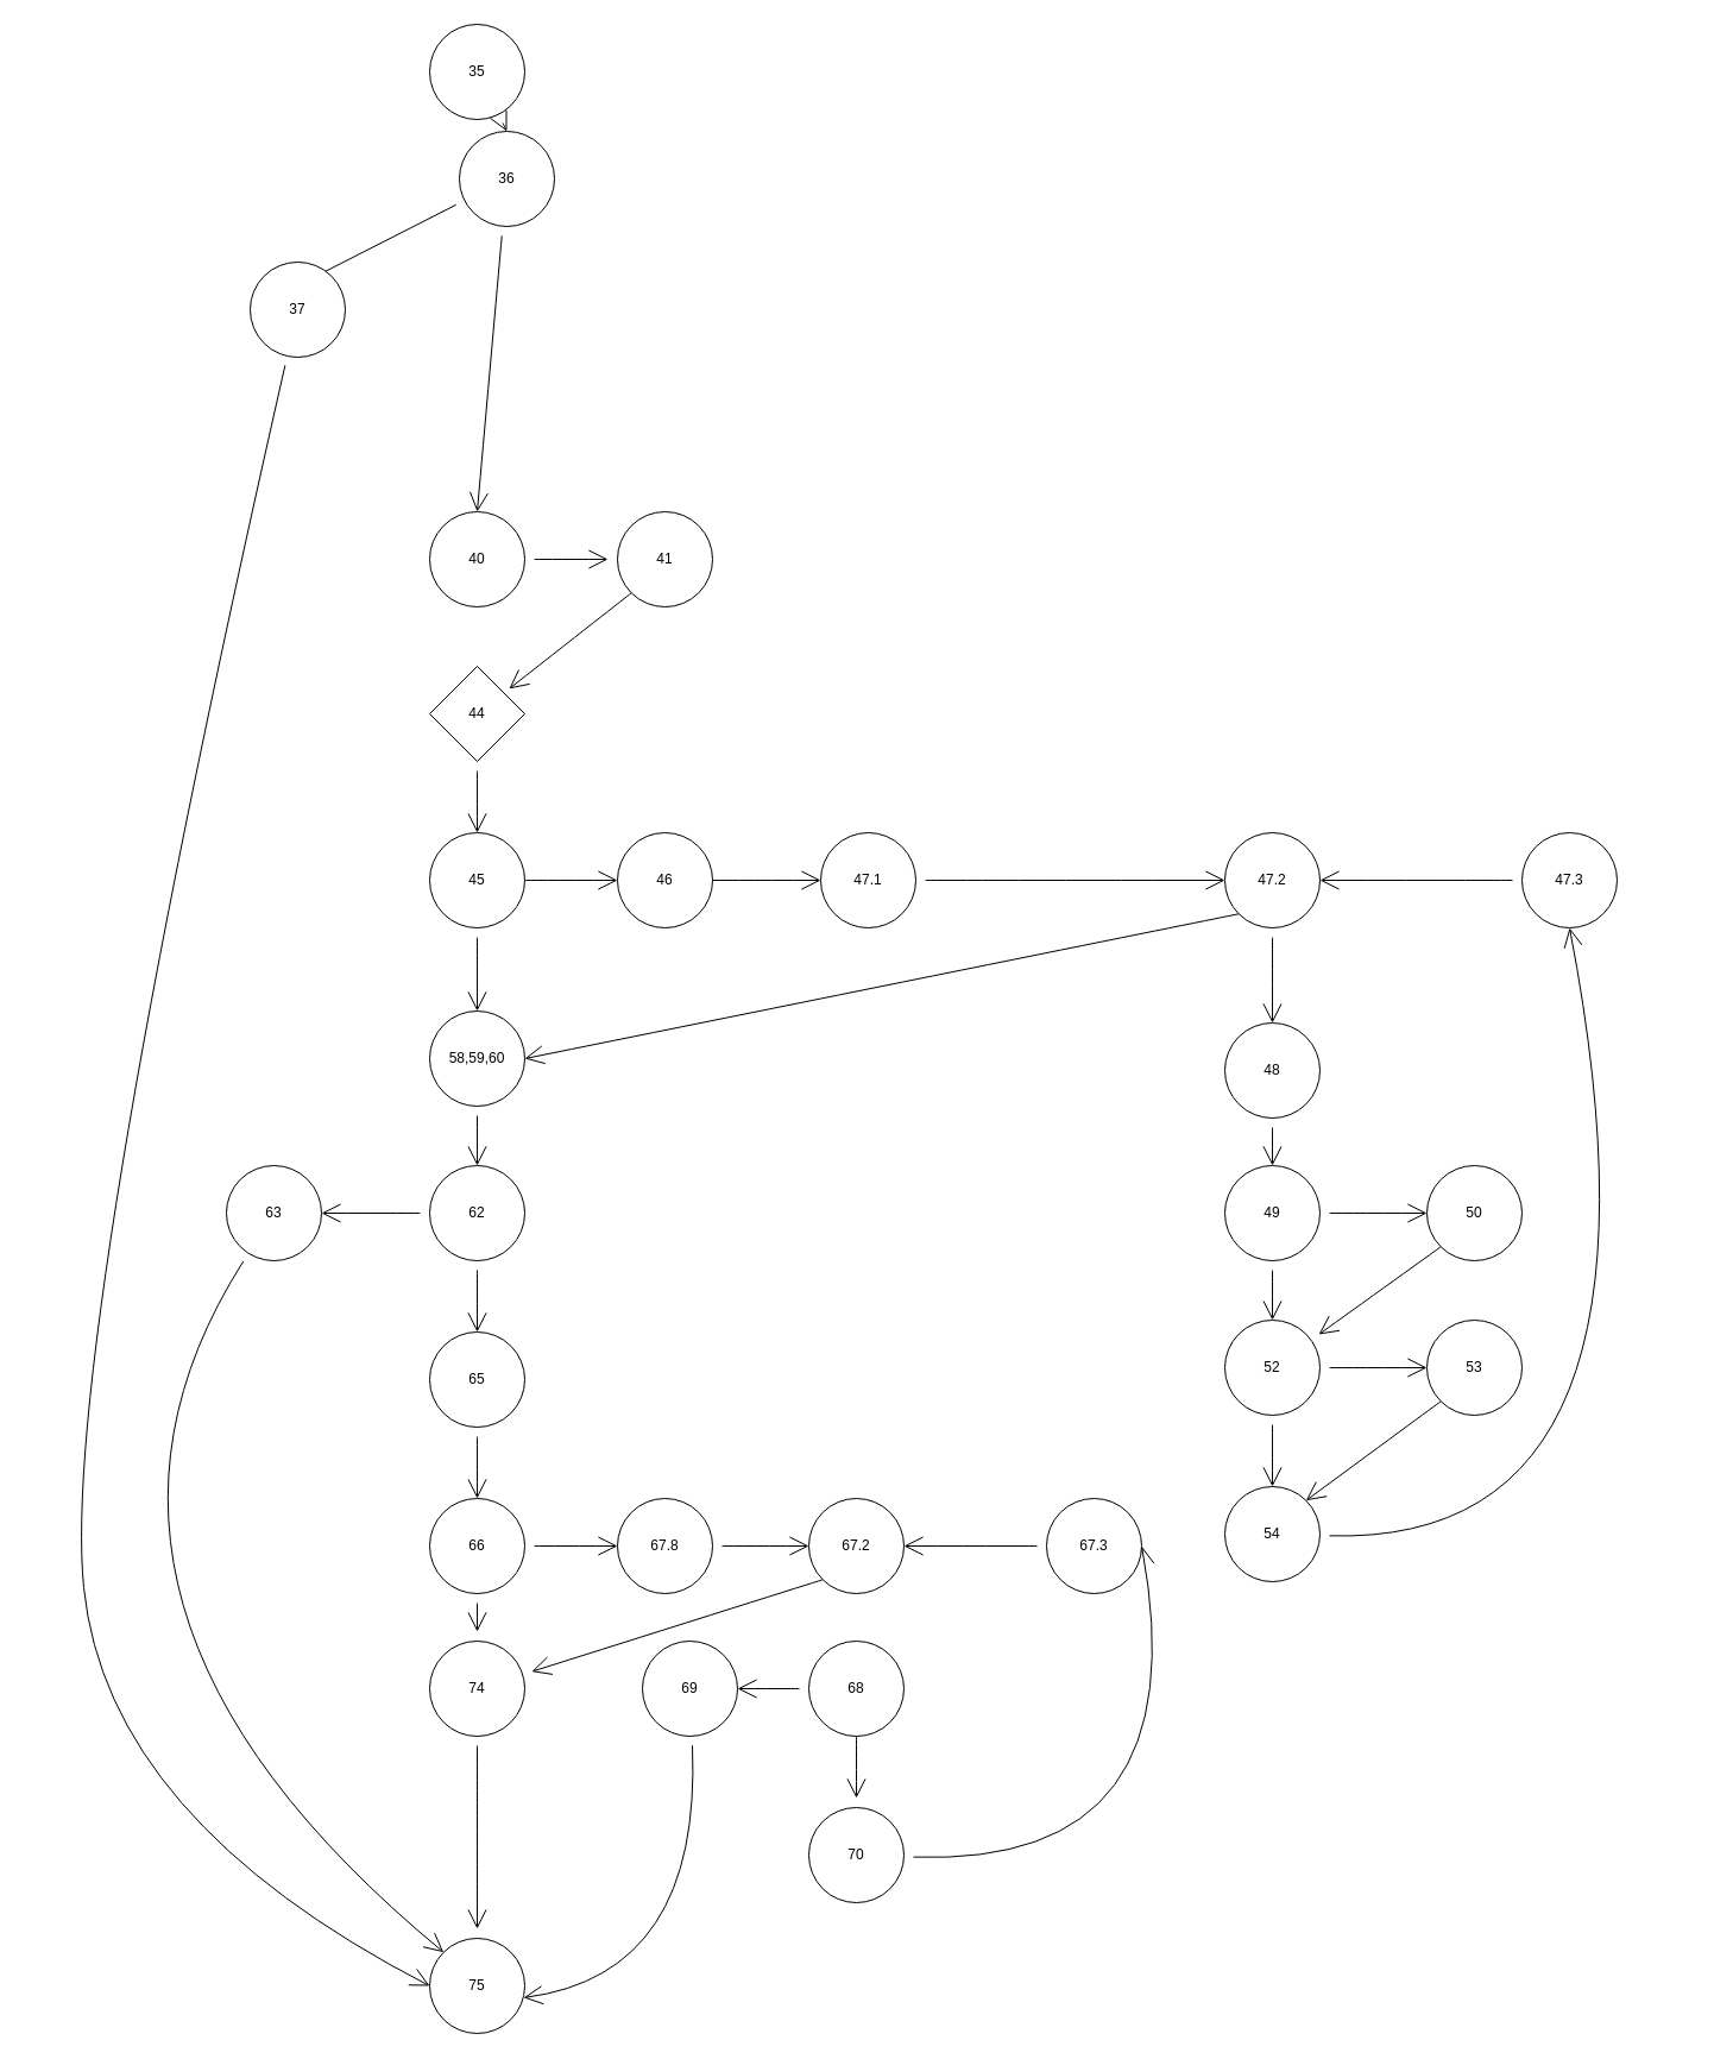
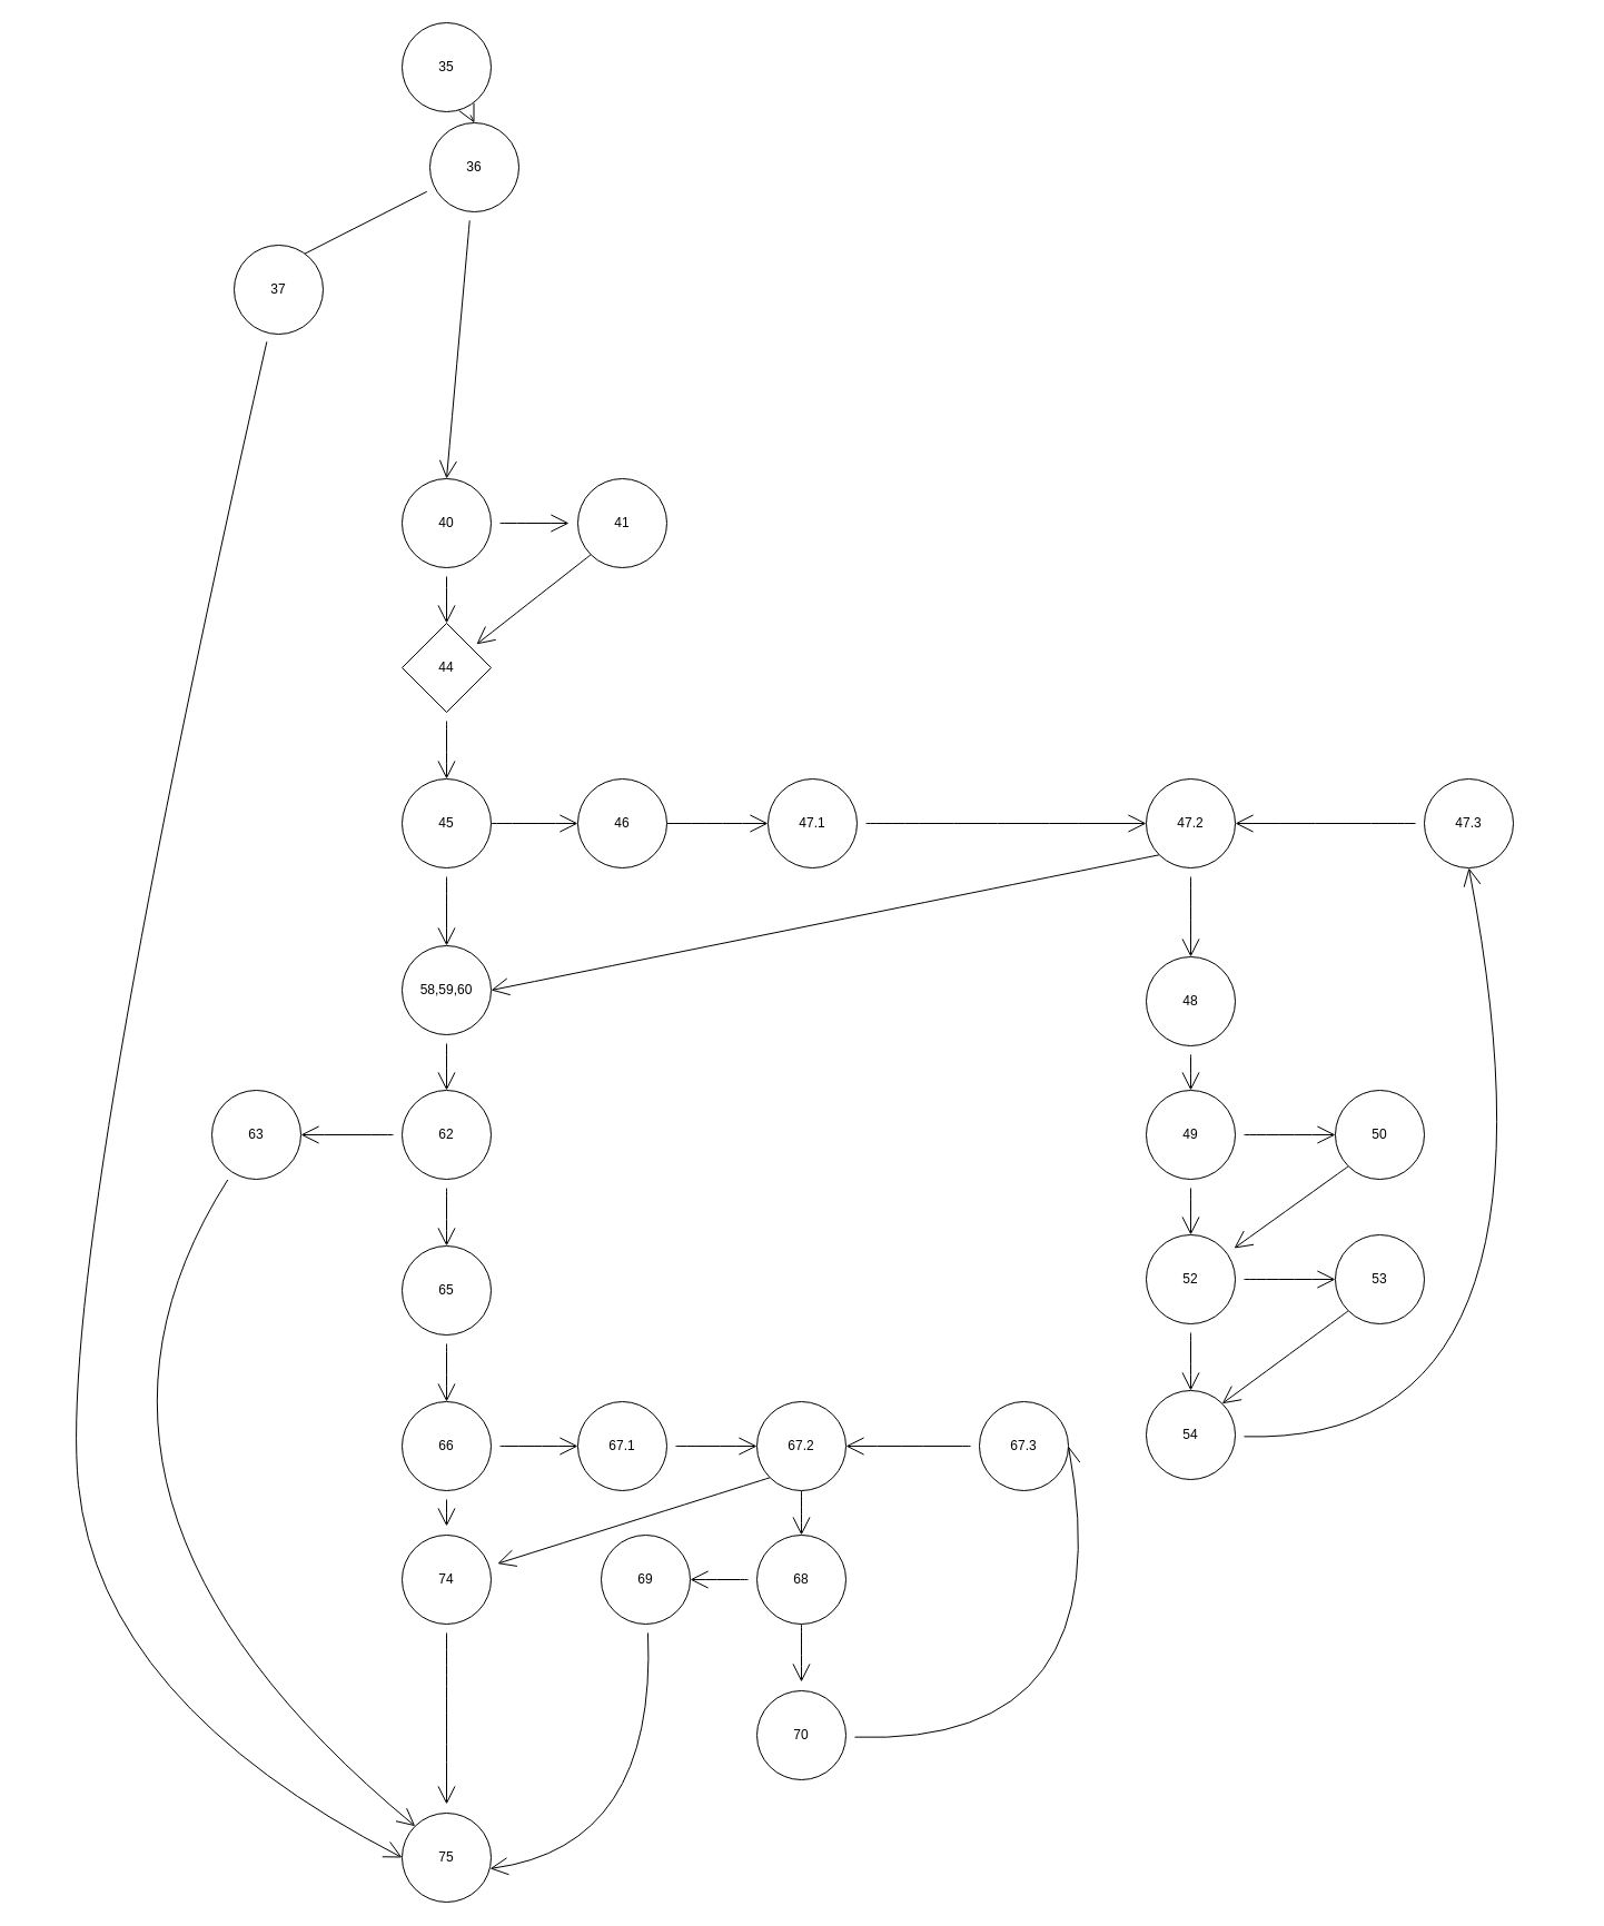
+ <mxCell id="8" style="edgeStyle=none;curved=1;rounded=1;orthogonalLoop=1;jettySize=auto;html=1;entryX=0.5;entryY=0;entryDx=0;entryDy=0;endArrow=open;startSize=14;endSize=14;sourcePerimeterSpacing=8;targetPerimeterSpacing=8;" edge="1" parent="1" source="9" target="13"><mxGeometry relative="1" as="geometry" /></mxCell>
- <mxCell id="32" value="67.8" style="ellipse;whiteSpace=wrap;html=1;rounded=1;" vertex="1" parent="1"><mxGeometry x="519" y="1260" width="80" height="80" as="geometry" /></mxCell>
+ <mxCell id="32" value="67.1" style="ellipse;whiteSpace=wrap;html=1;rounded=1;" vertex="1" parent="1"><mxGeometry x="519" y="1260" width="80" height="80" as="geometry" /></mxCell>
+ <mxCell id="57" style="edgeStyle=none;curved=1;rounded=0;orthogonalLoop=1;jettySize=auto;html=1;exitX=0.5;exitY=1;exitDx=0;exitDy=0;entryX=0.5;entryY=0;entryDx=0;entryDy=0;endArrow=open;startSize=14;endSize=14;sourcePerimeterSpacing=8;targetPerimeterSpacing=8;" edge="1" parent="1" source="59" target="62"><mxGeometry relative="1" as="geometry" /></mxCell>
